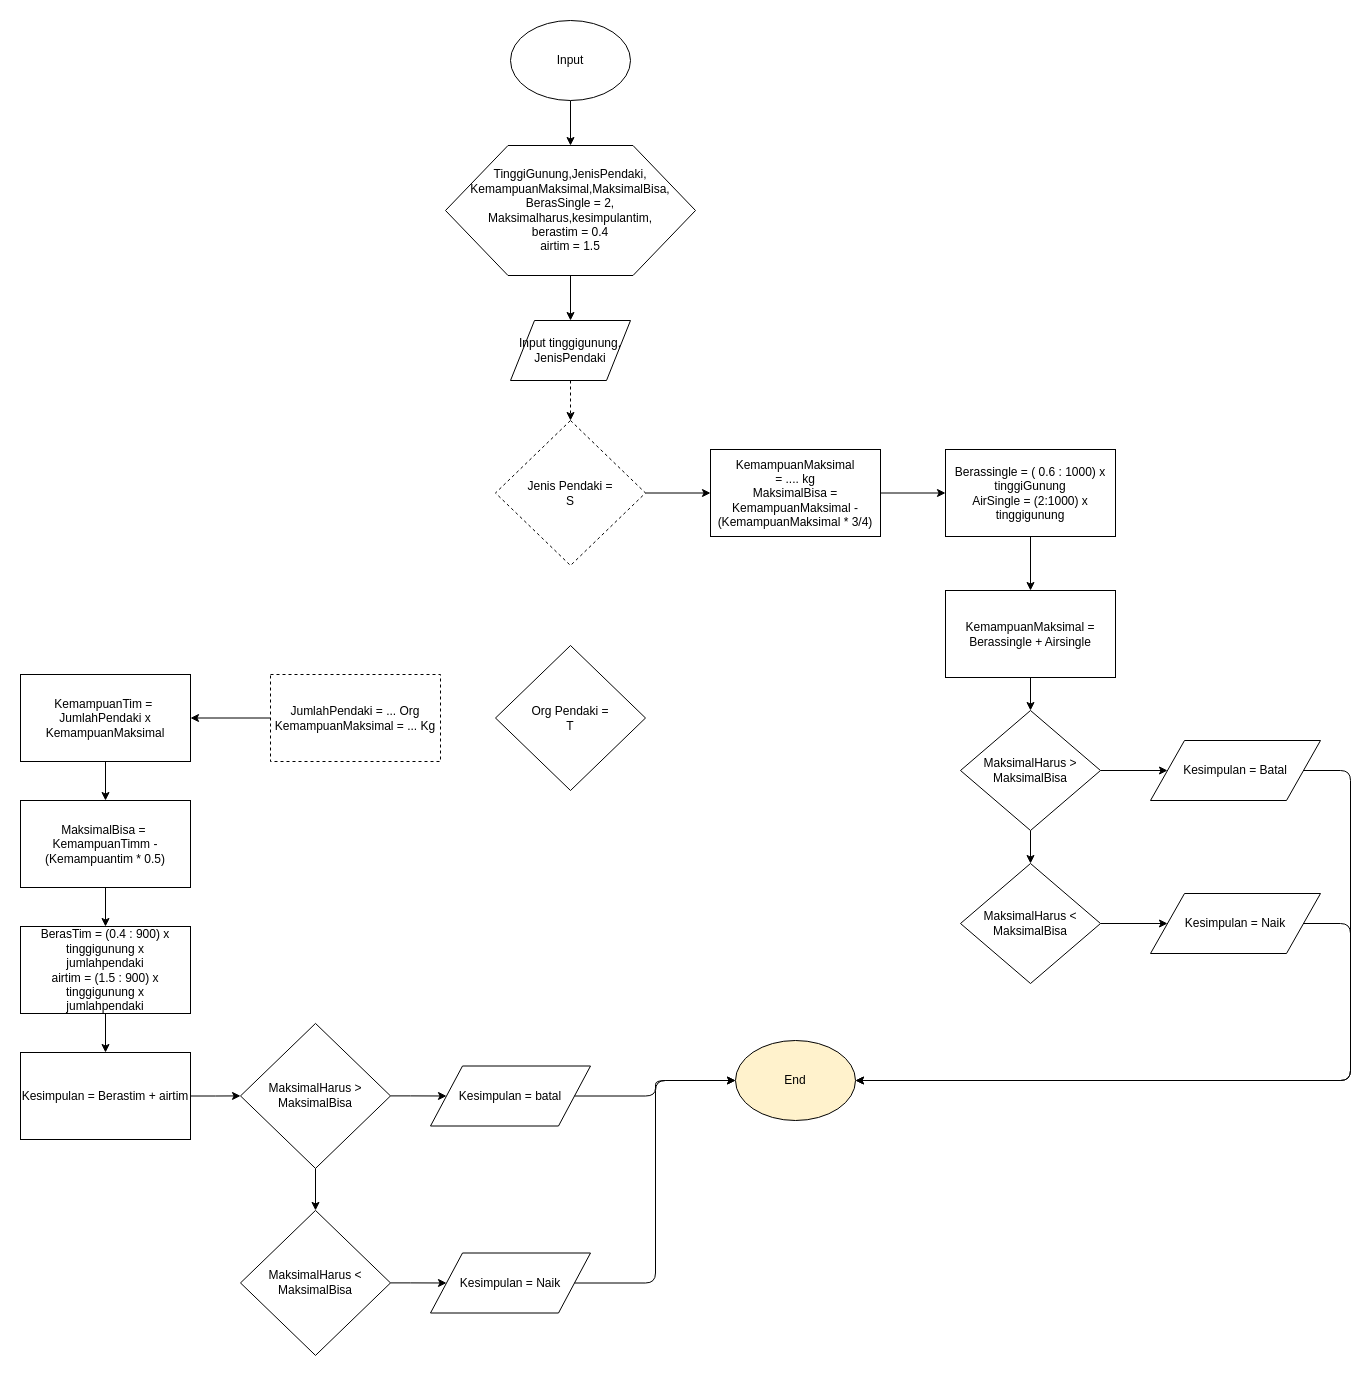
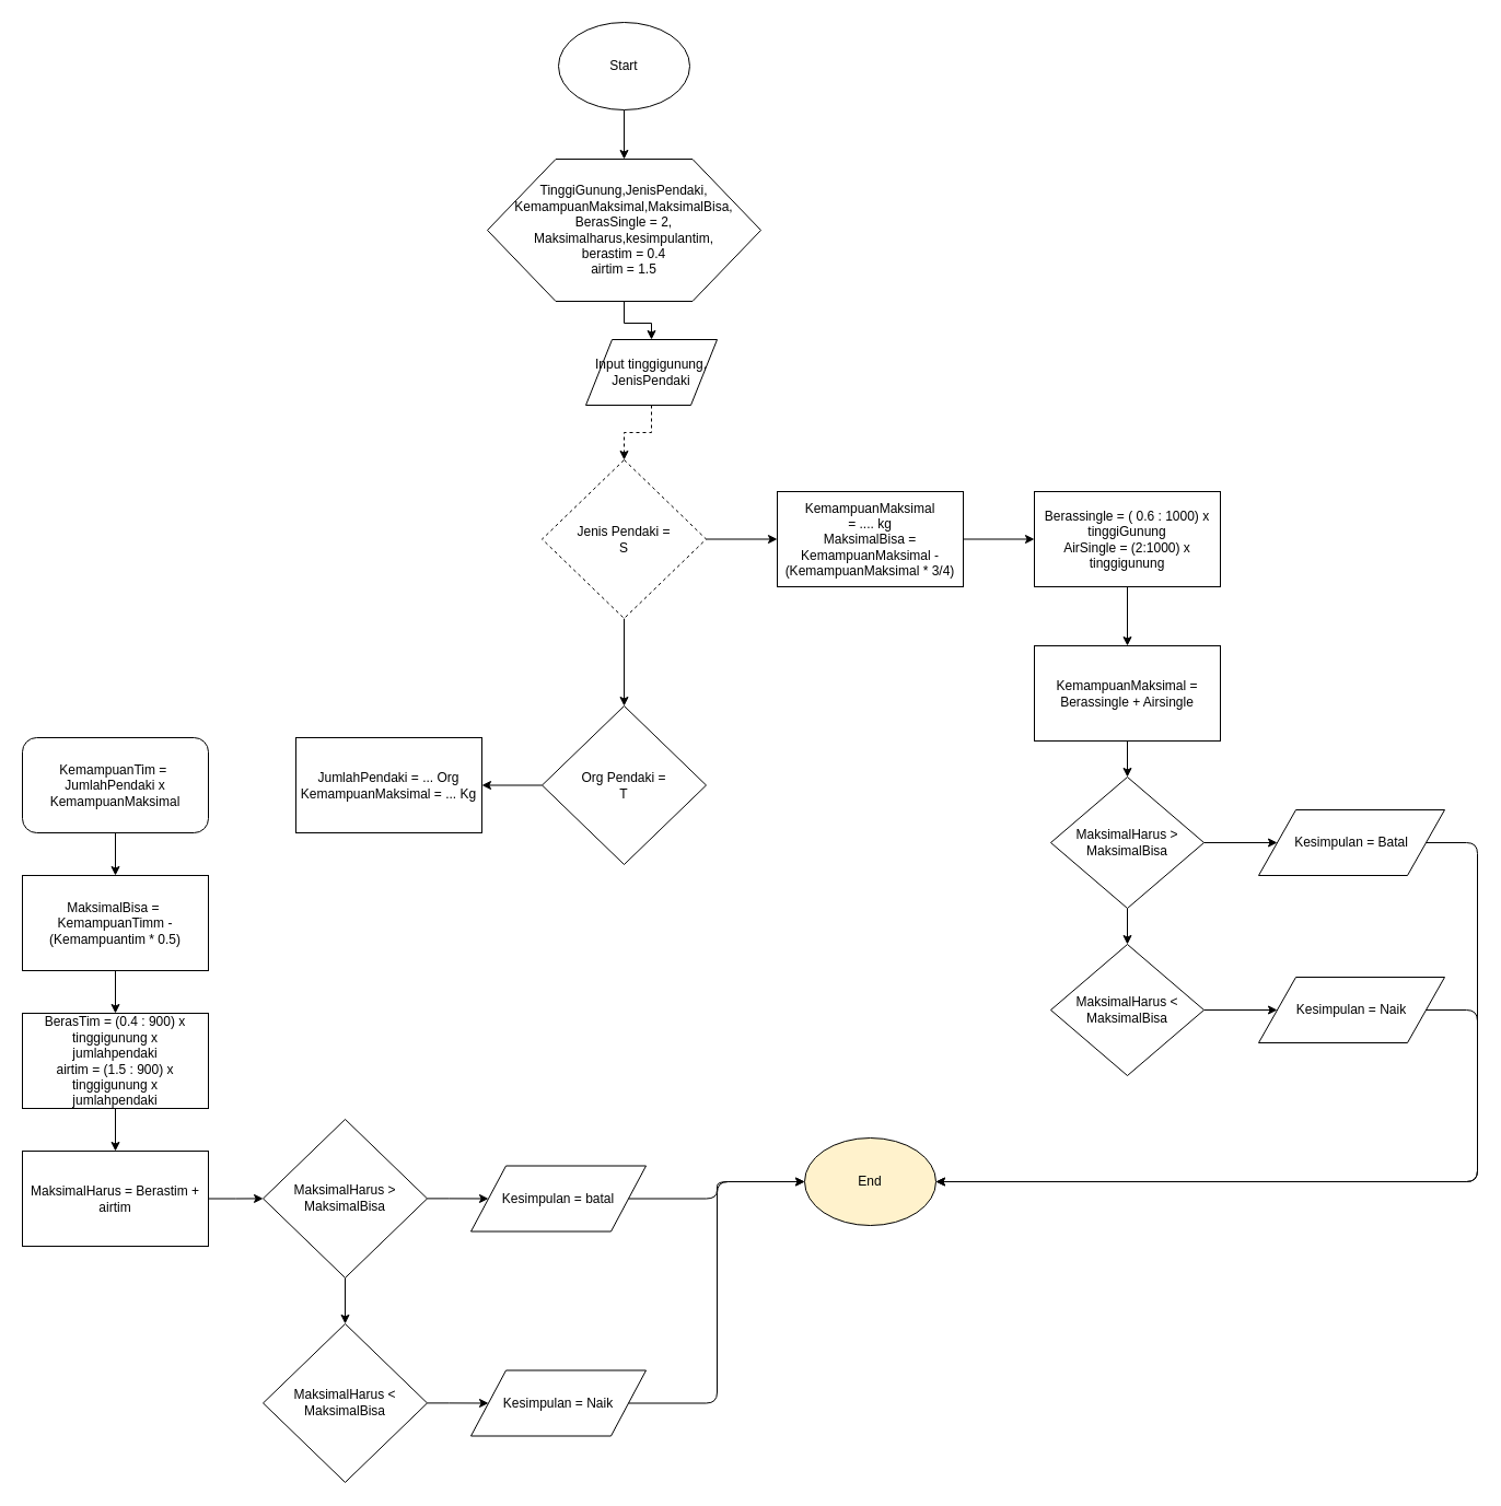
- <mxCell id="3" value="Input" style="ellipse;whiteSpace=wrap;html=1;" vertex="1" parent="1"><mxGeometry x="510" y="20" width="120" height="80" as="geometry" /></mxCell>
+ <mxCell id="3" value="Start" style="ellipse;whiteSpace=wrap;html=1;" vertex="1" parent="1"><mxGeometry x="510" y="20" width="120" height="80" as="geometry" /></mxCell>
- <mxCell id="7" value="Input tinggigunung,&lt;br&gt;JenisPendaki" style="shape=parallelogram;perimeter=parallelogramPerimeter;whiteSpace=wrap;html=1;" vertex="1" parent="1"><mxGeometry x="510" y="320" width="120" height="60" as="geometry" /></mxCell>
+ <mxCell id="7" value="Input tinggigunung,&lt;br&gt;JenisPendaki" style="shape=parallelogram;perimeter=parallelogramPerimeter;whiteSpace=wrap;html=1;" vertex="1" parent="1"><mxGeometry x="535" y="310" width="120" height="60" as="geometry" /></mxCell>
+ <mxCell id="9" value="" style="edgeStyle=orthogonalEdgeStyle;rounded=0;orthogonalLoop=1;jettySize=auto;html=1;" edge="1" parent="1" source="10" target="12"><mxGeometry relative="1" as="geometry" /></mxCell>
- <mxCell id="31" value="KemampuanTim =&amp;nbsp;&lt;br&gt;JumlahPendaki x&lt;br&gt;KemampuanMaksimal" style="rounded=0;whiteSpace=wrap;html=1;" vertex="1" parent="1"><mxGeometry x="20" y="674" width="170" height="87" as="geometry" /></mxCell>
+ <mxCell id="31" value="KemampuanTim =&amp;nbsp;&lt;br&gt;JumlahPendaki x&lt;br&gt;KemampuanMaksimal" style="whiteSpace=wrap;html=1;rounded=1;" vertex="1" parent="1"><mxGeometry x="20" y="674" width="170" height="87" as="geometry" /></mxCell>
- <mxCell id="28" value="" style="edgeStyle=orthogonalEdgeStyle;rounded=0;orthogonalLoop=1;jettySize=auto;html=1;" edge="1" parent="1" source="29" target="31"><mxGeometry relative="1" as="geometry" /></mxCell>
- <mxCell id="29" value="JumlahPendaki = ... Org&lt;br&gt;KemampuanMaksimal = ... Kg" style="rounded=0;whiteSpace=wrap;html=1;dashed=1;" vertex="1" parent="1"><mxGeometry x="270" y="674" width="170" height="87" as="geometry" /></mxCell>
+ <mxCell id="29" value="JumlahPendaki = ... Org&lt;br&gt;KemampuanMaksimal = ... Kg" style="rounded=0;whiteSpace=wrap;html=1;" vertex="1" parent="1"><mxGeometry x="270" y="674" width="170" height="87" as="geometry" /></mxCell>
+ <mxCell id="11" value="" style="edgeStyle=orthogonalEdgeStyle;rounded=0;orthogonalLoop=1;jettySize=auto;html=1;" edge="1" parent="1" source="12" target="29"><mxGeometry relative="1" as="geometry" /></mxCell>
- <mxCell id="37" value="Kesimpulan = Berastim + airtim" style="rounded=0;whiteSpace=wrap;html=1;" vertex="1" parent="1"><mxGeometry x="20" y="1052" width="170" height="87" as="geometry" /></mxCell>
+ <mxCell id="37" value="MaksimalHarus = Berastim + airtim" style="rounded=0;whiteSpace=wrap;html=1;" vertex="1" parent="1"><mxGeometry x="20" y="1052" width="170" height="87" as="geometry" /></mxCell>
